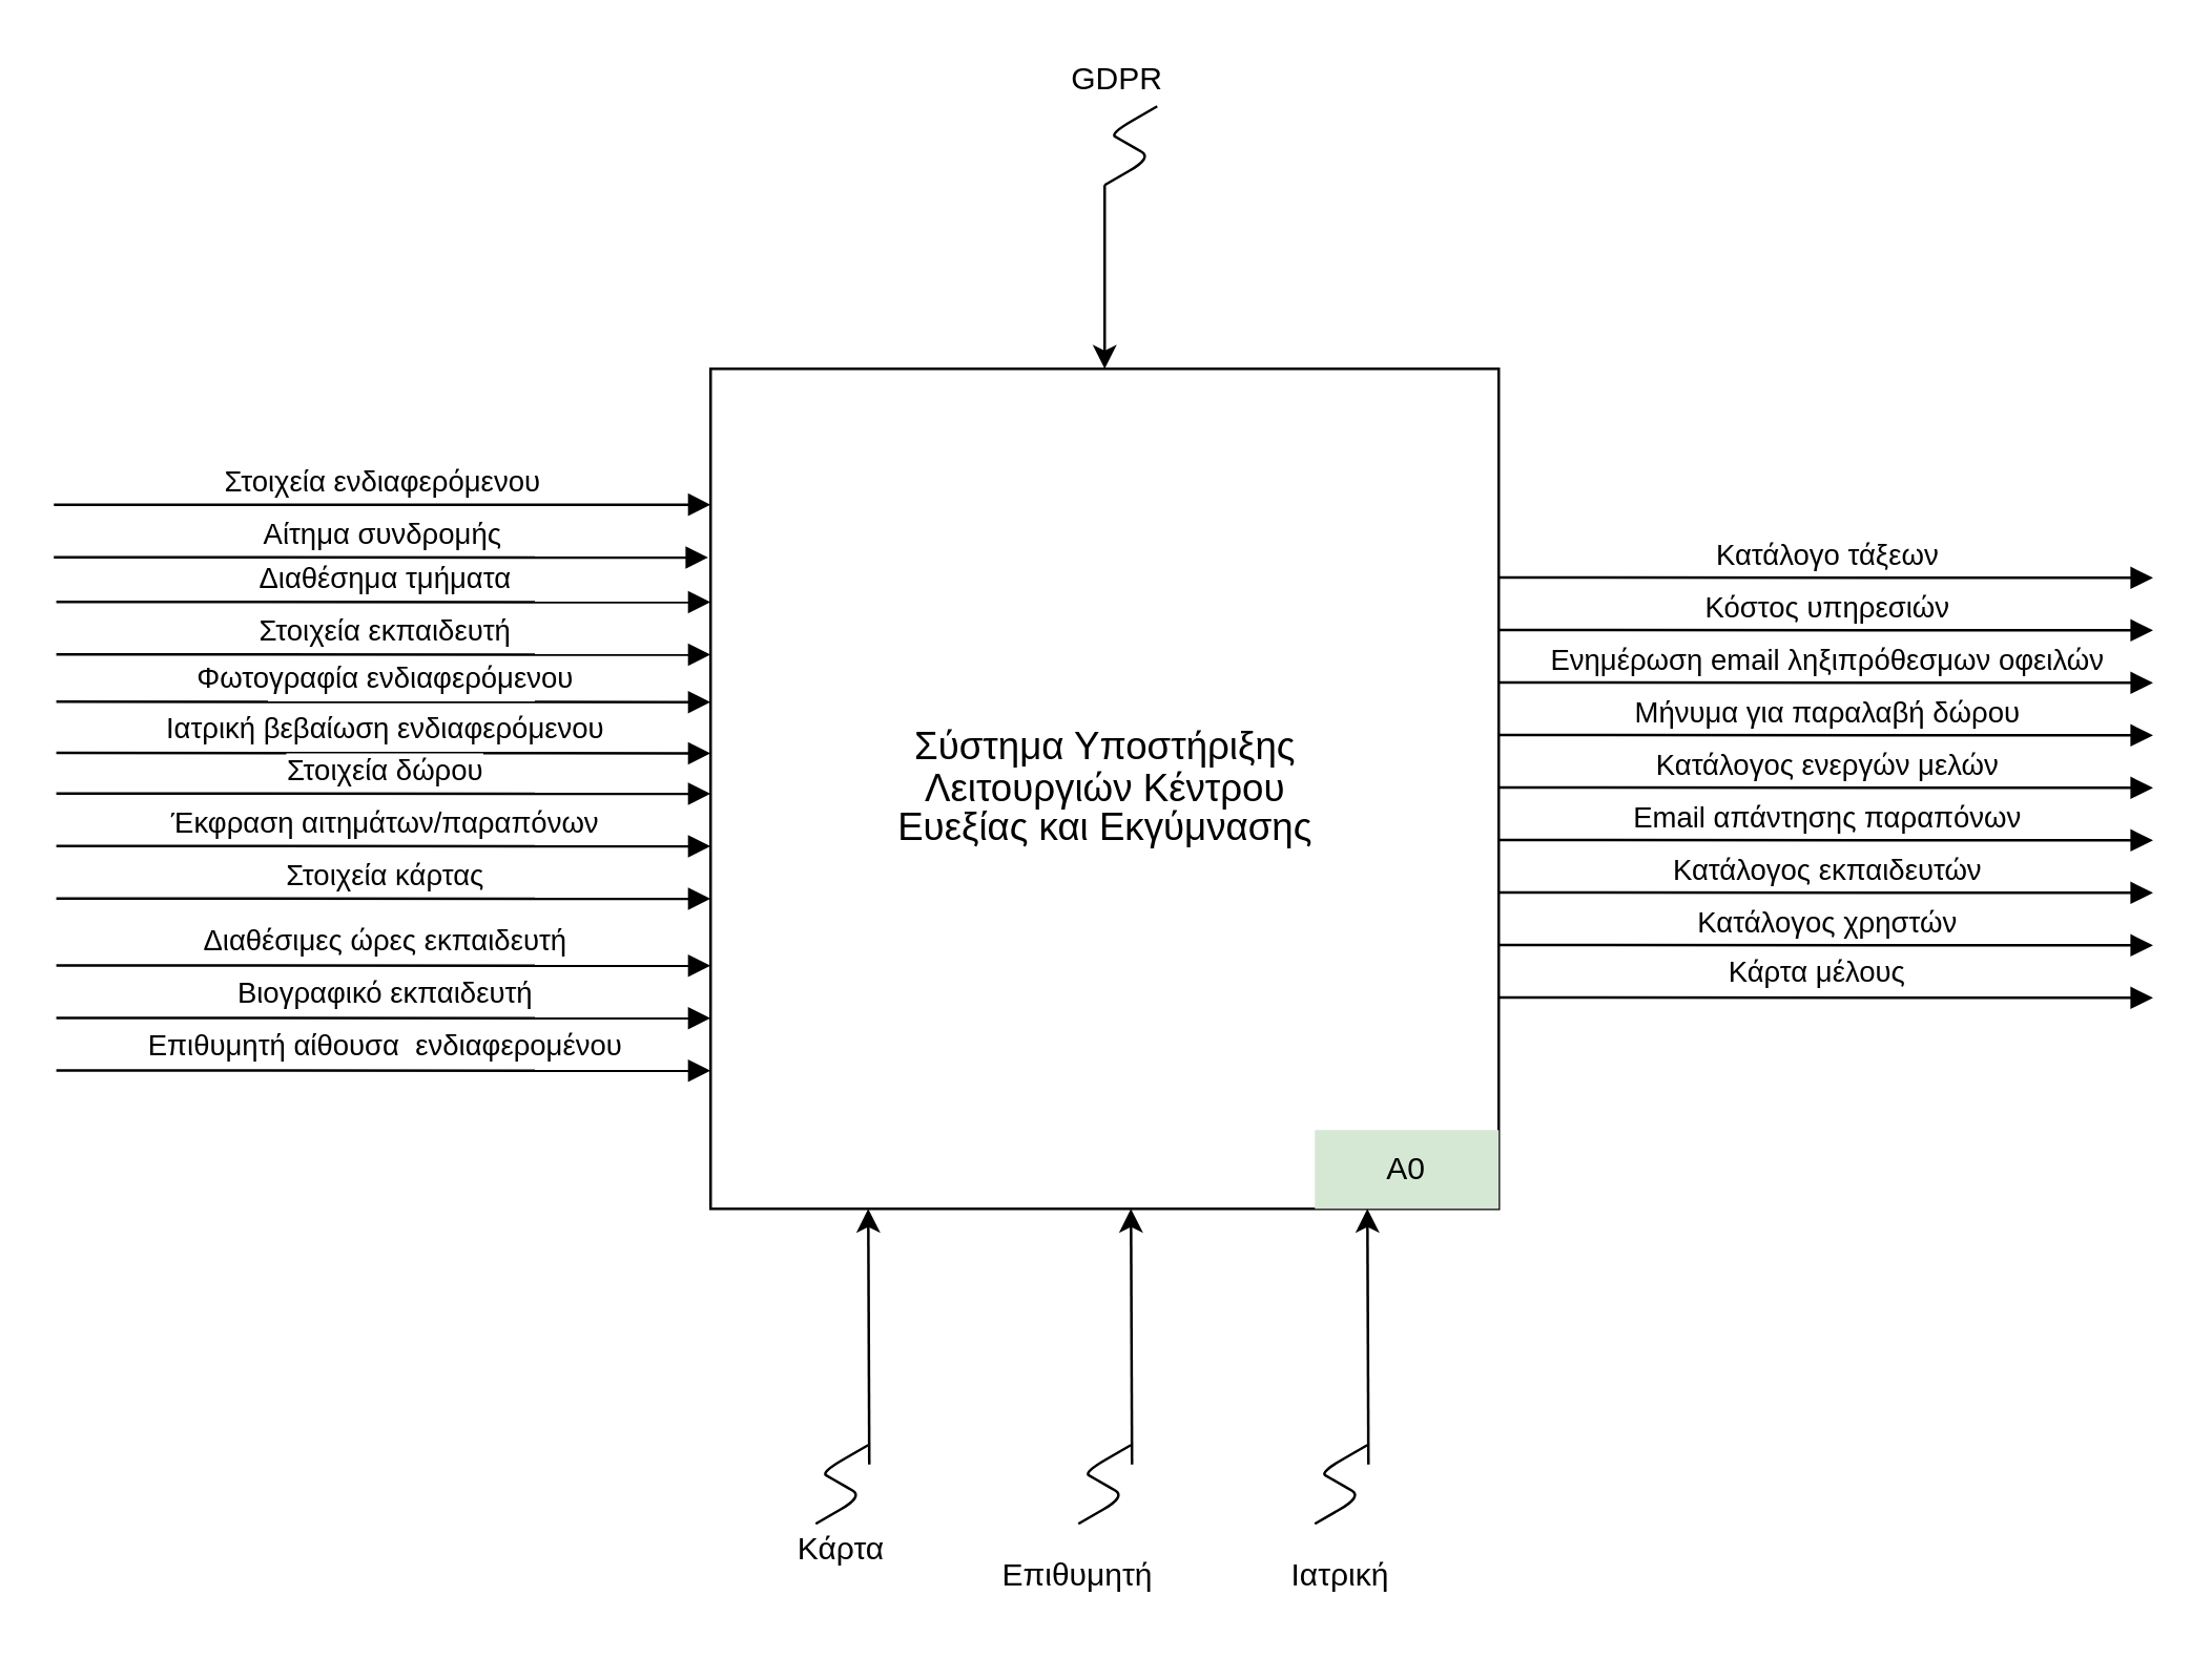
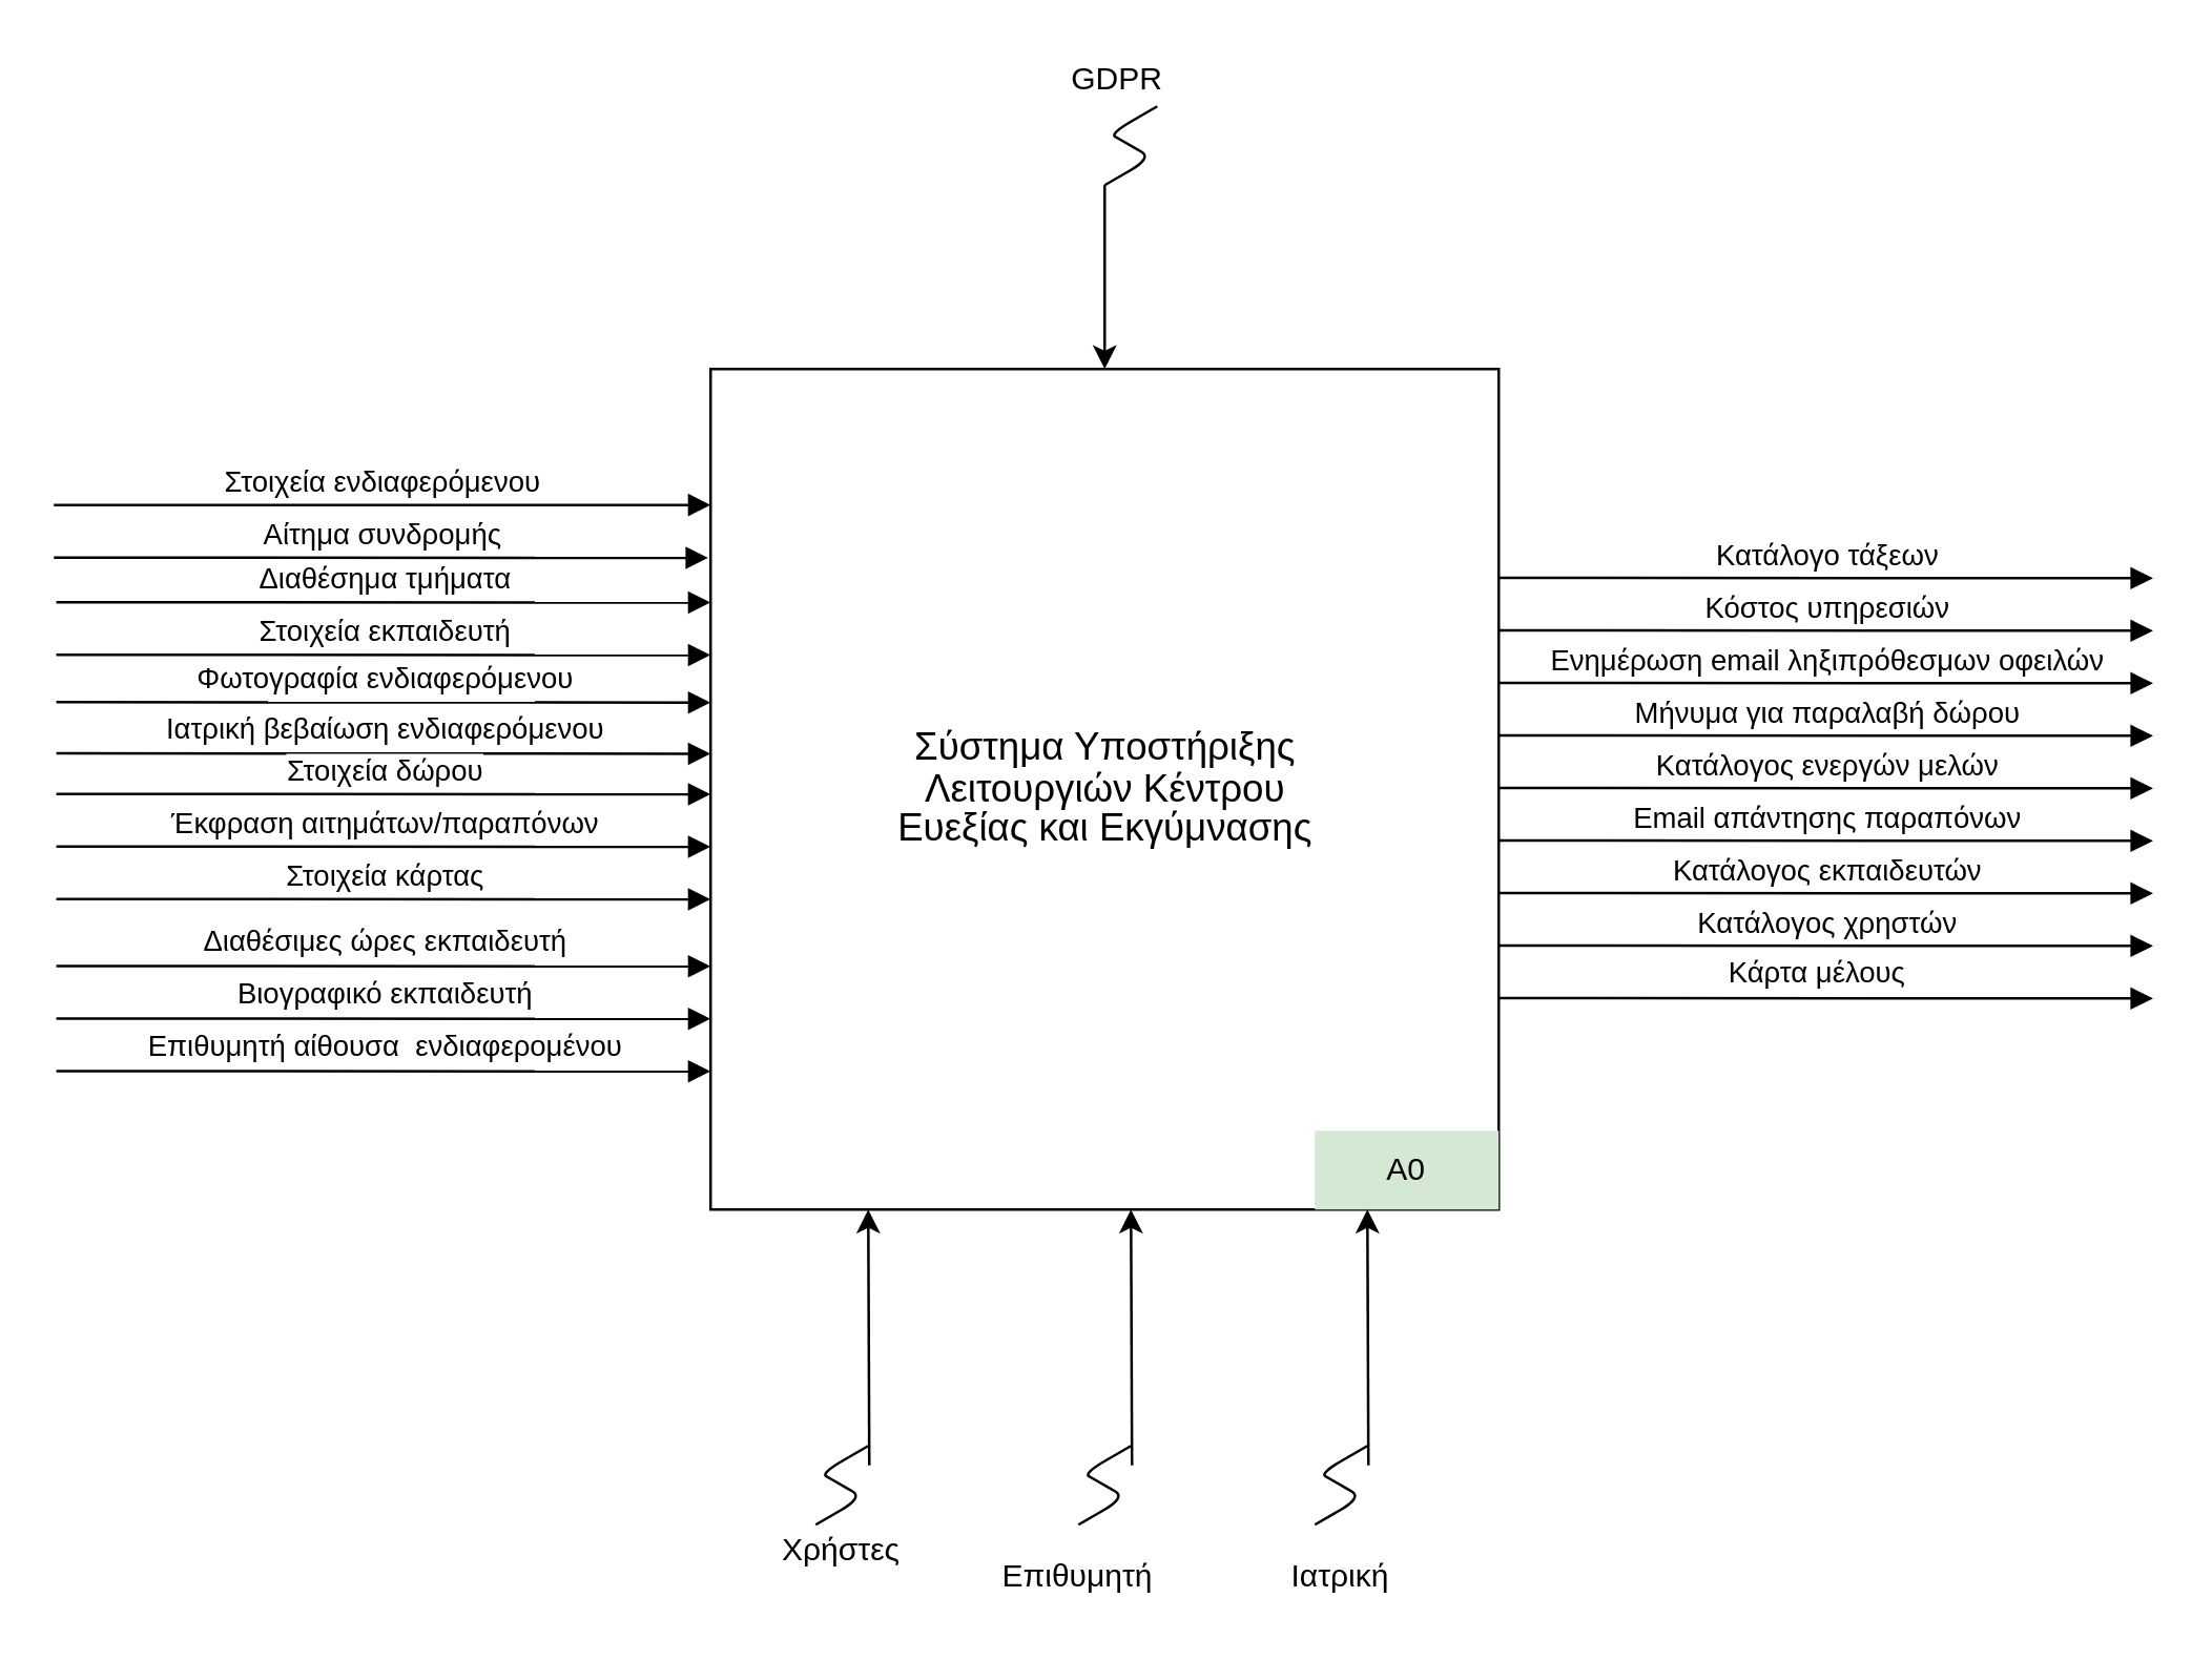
- <mxCell id="25" value="Κάρτα" style="text;html=1;strokeColor=none;fillColor=none;align=center;verticalAlign=middle;whiteSpace=wrap;rounded=0;labelBackgroundColor=none;fontColor=#000000;" parent="1" vertex="1"><mxGeometry x="300" y="580" width="40" height="20" as="geometry" /></mxCell>
+ <mxCell id="25" value="Χρήστες" style="text;html=1;strokeColor=none;fillColor=none;align=center;verticalAlign=middle;whiteSpace=wrap;rounded=0;labelBackgroundColor=none;fontColor=#000000;" parent="1" vertex="1"><mxGeometry x="300" y="580" width="40" height="20" as="geometry" /></mxCell>
